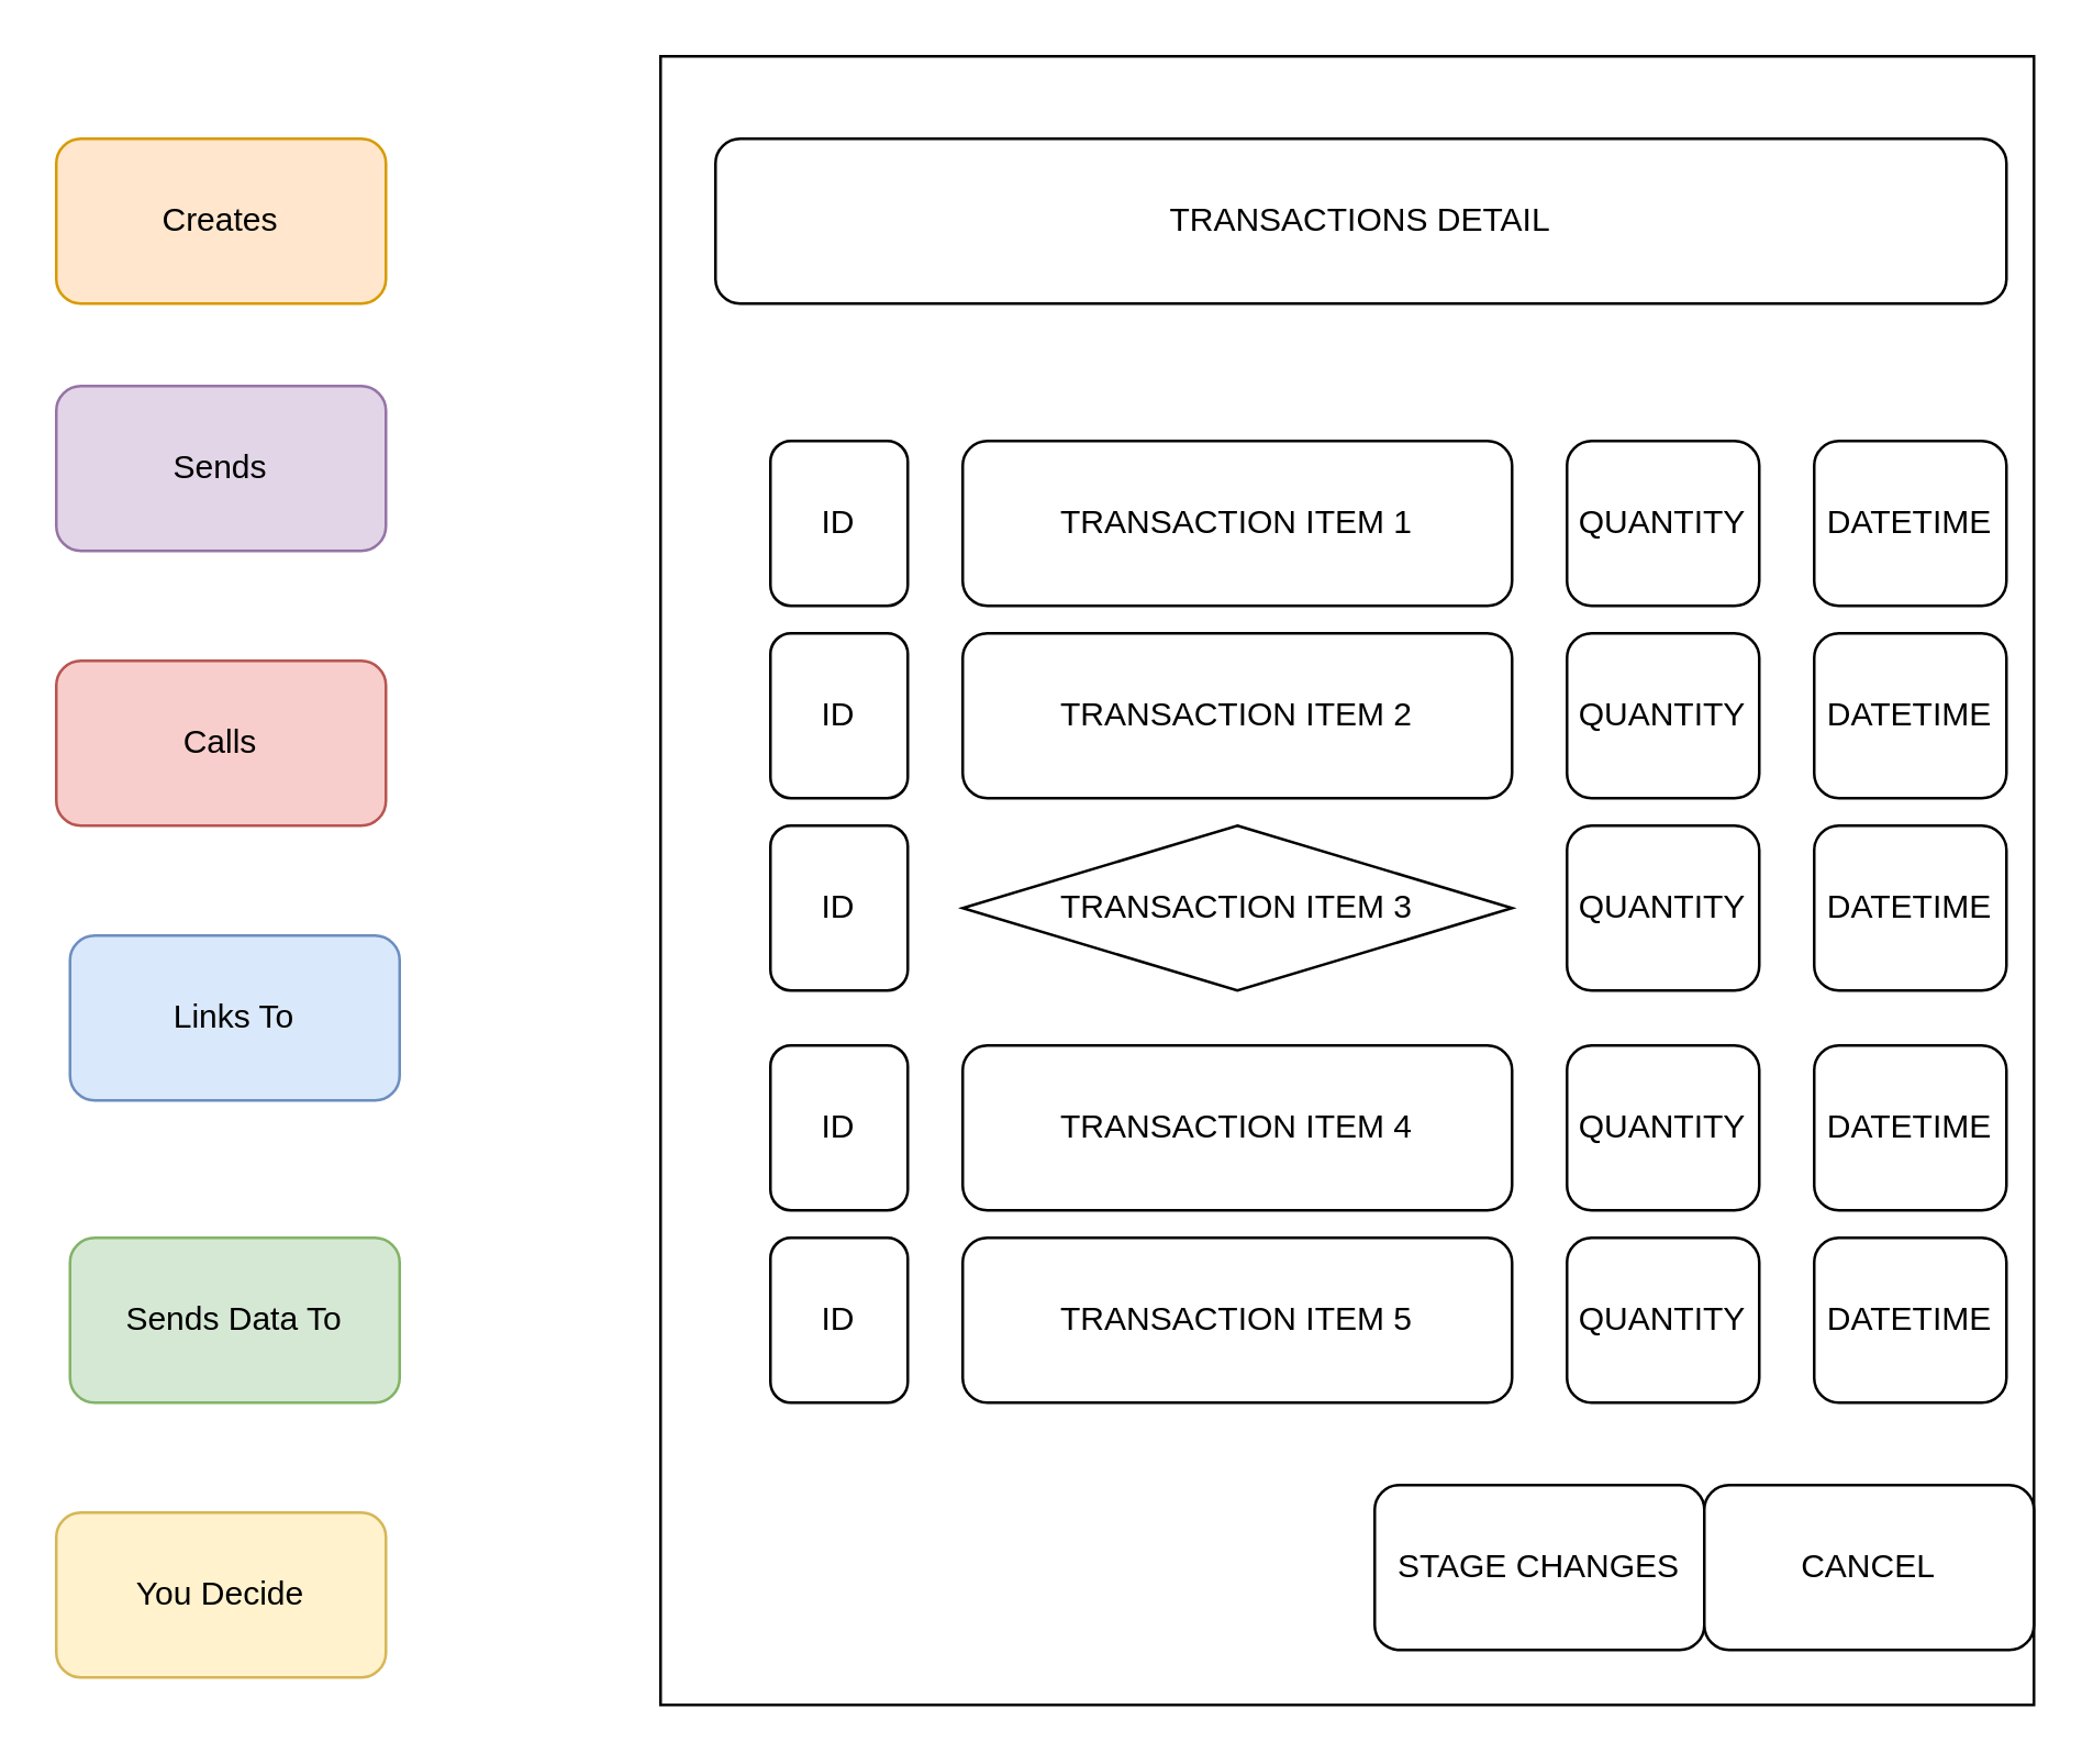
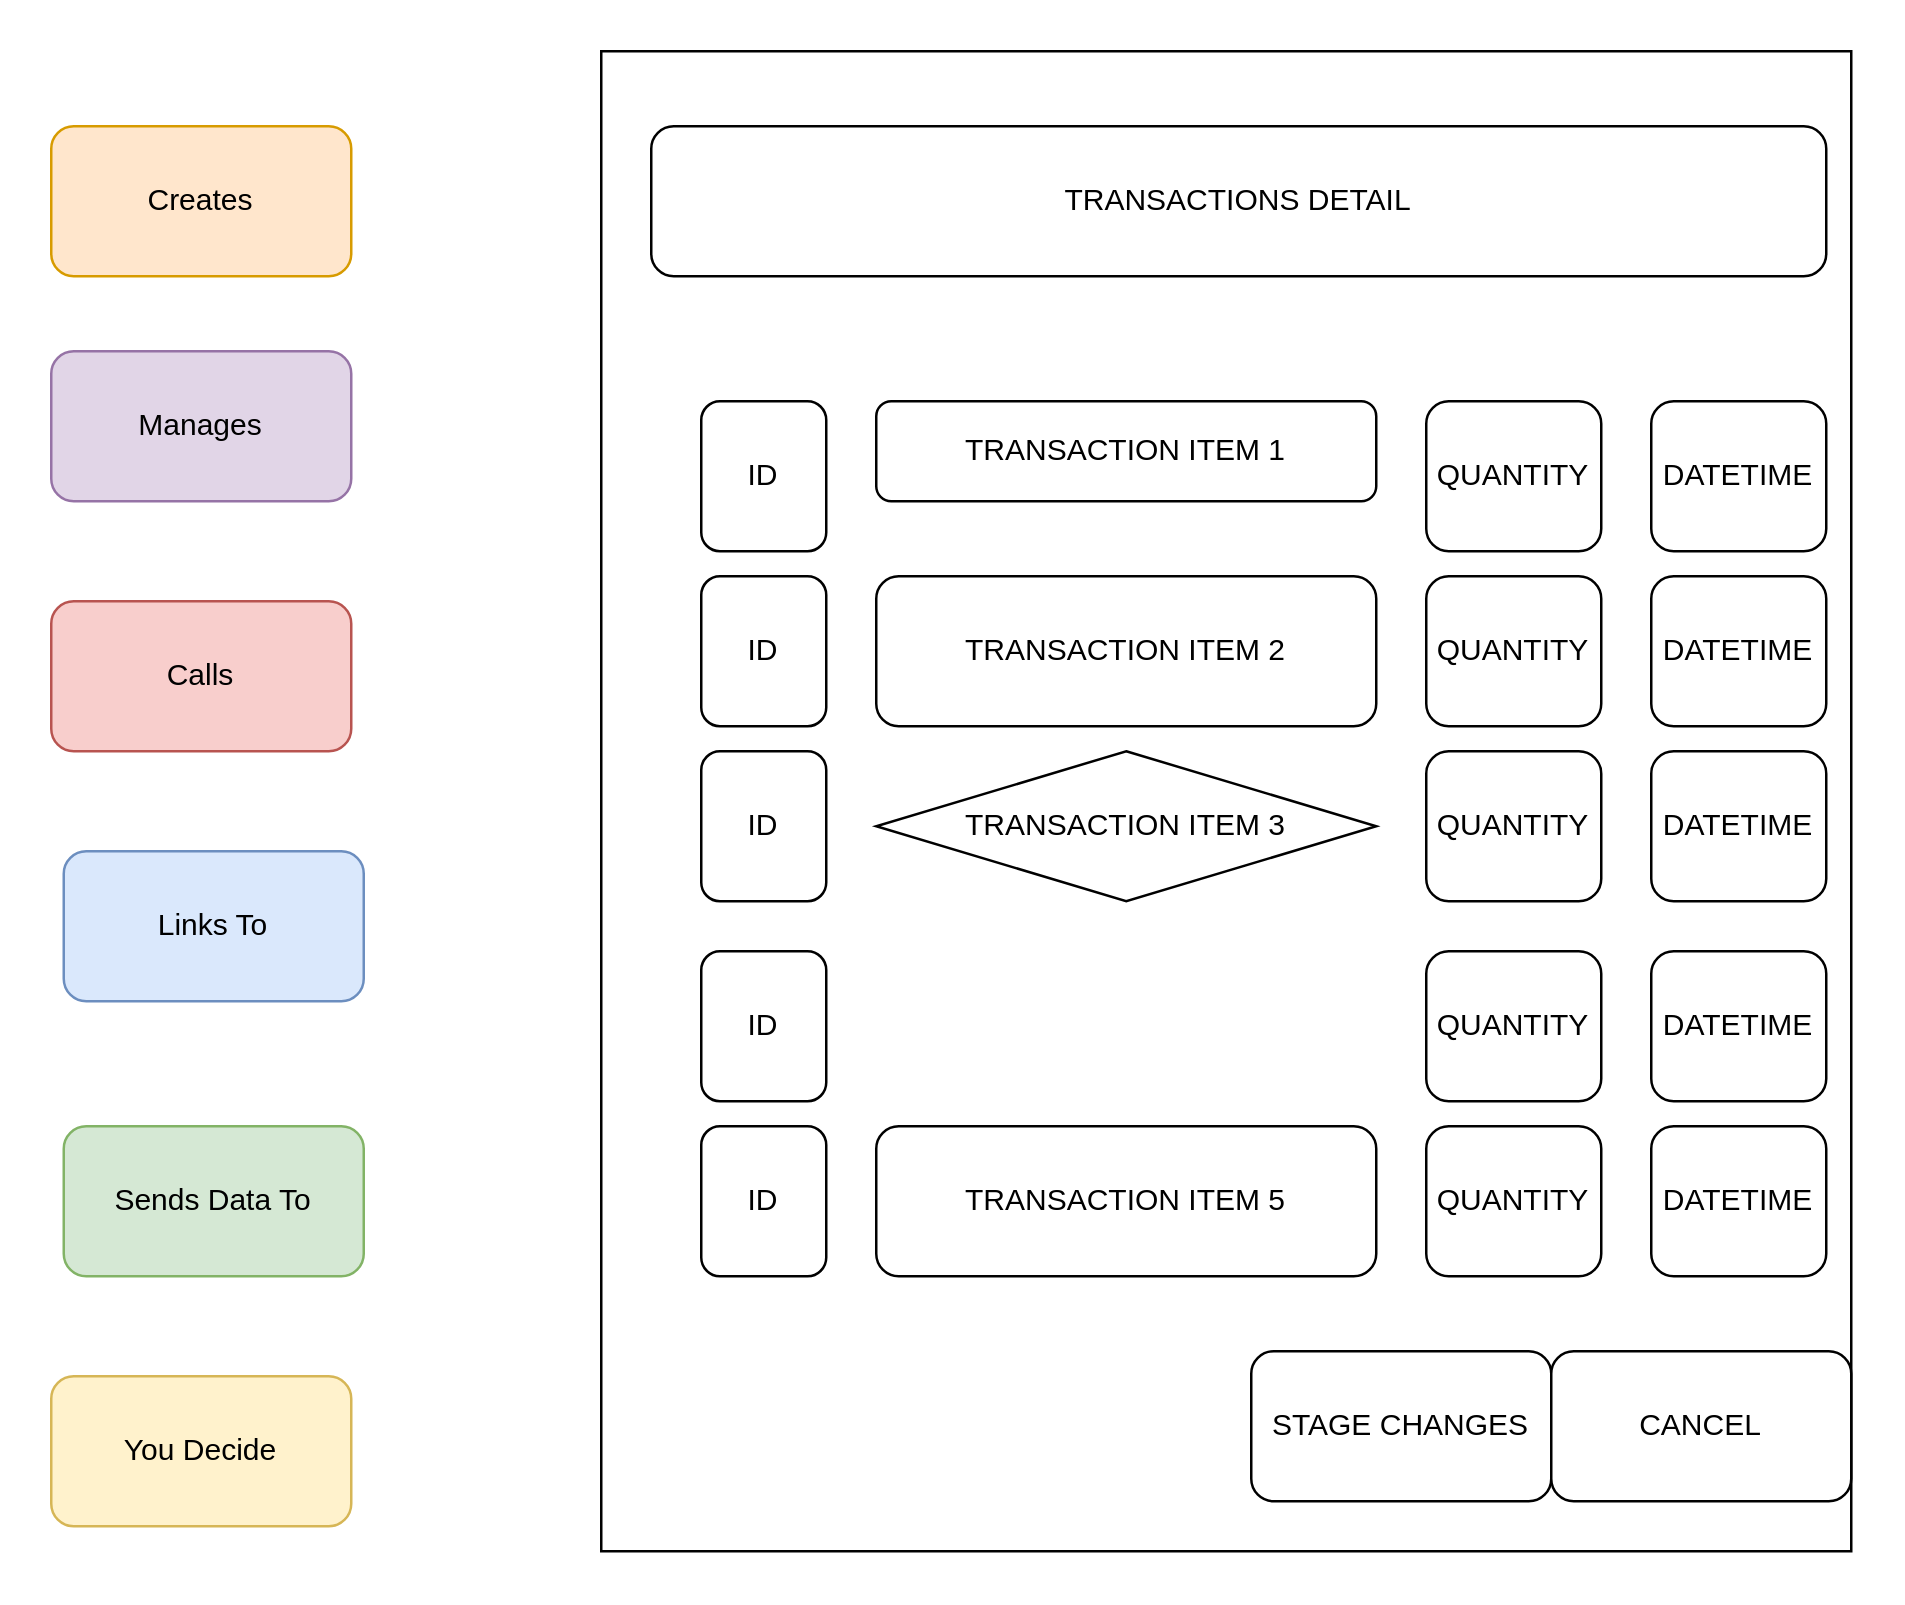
- <mxCell id="7" value="Sends" style="rounded=1;whiteSpace=wrap;html=1;fillColor=#e1d5e7;strokeColor=#9673a6;" parent="1" vertex="1"><mxGeometry x="20" y="140" width="120" height="60" as="geometry" /></mxCell>
+ <mxCell id="7" value="Manages" style="rounded=1;whiteSpace=wrap;html=1;fillColor=#e1d5e7;strokeColor=#9673a6;" parent="1" vertex="1"><mxGeometry x="20" y="140" width="120" height="60" as="geometry" /></mxCell>
- <mxCell id="12" value="TRANSACTION ITEM 1" style="rounded=1;whiteSpace=wrap;html=1;" parent="1" vertex="1"><mxGeometry x="350" y="160" width="200" height="60" as="geometry" /></mxCell>
+ <mxCell id="12" value="TRANSACTION ITEM 1" style="rounded=1;whiteSpace=wrap;html=1;" parent="1" vertex="1"><mxGeometry x="350" y="160" width="200" height="40" as="geometry" /></mxCell>
- <mxCell id="24" value="TRANSACTION ITEM 4" style="rounded=1;whiteSpace=wrap;html=1;" parent="1" vertex="1"><mxGeometry x="350" y="380" width="200" height="60" as="geometry" /></mxCell>
